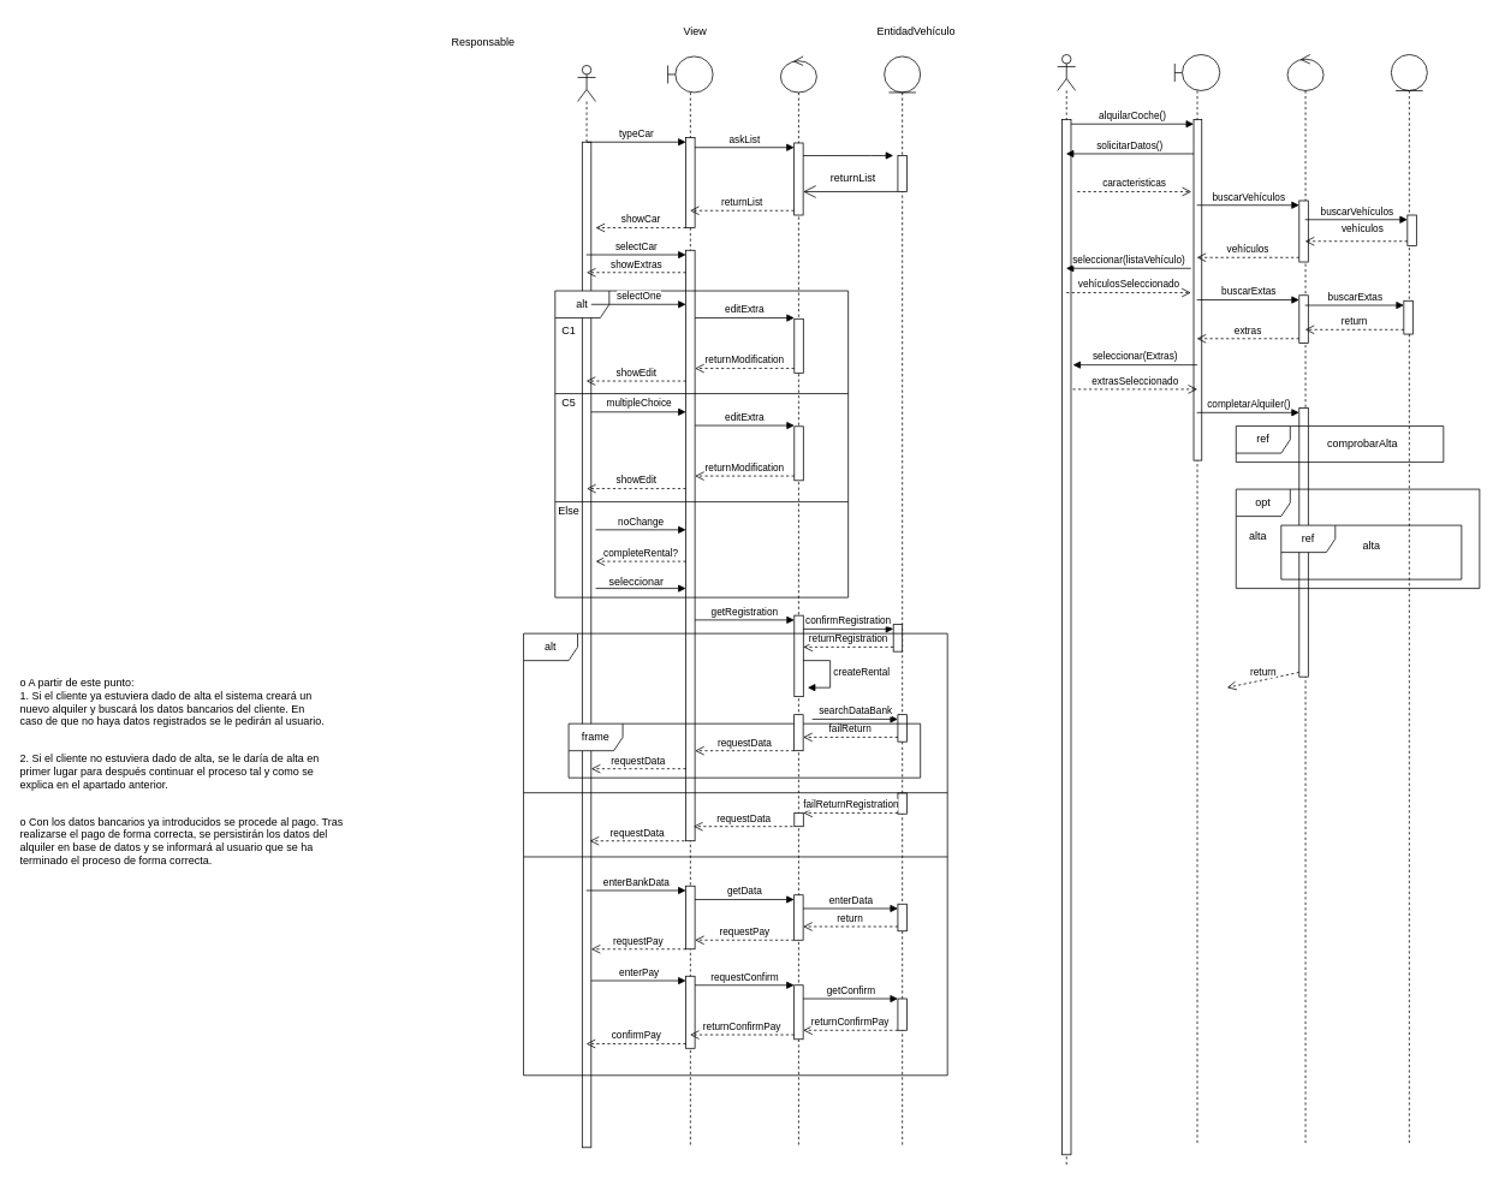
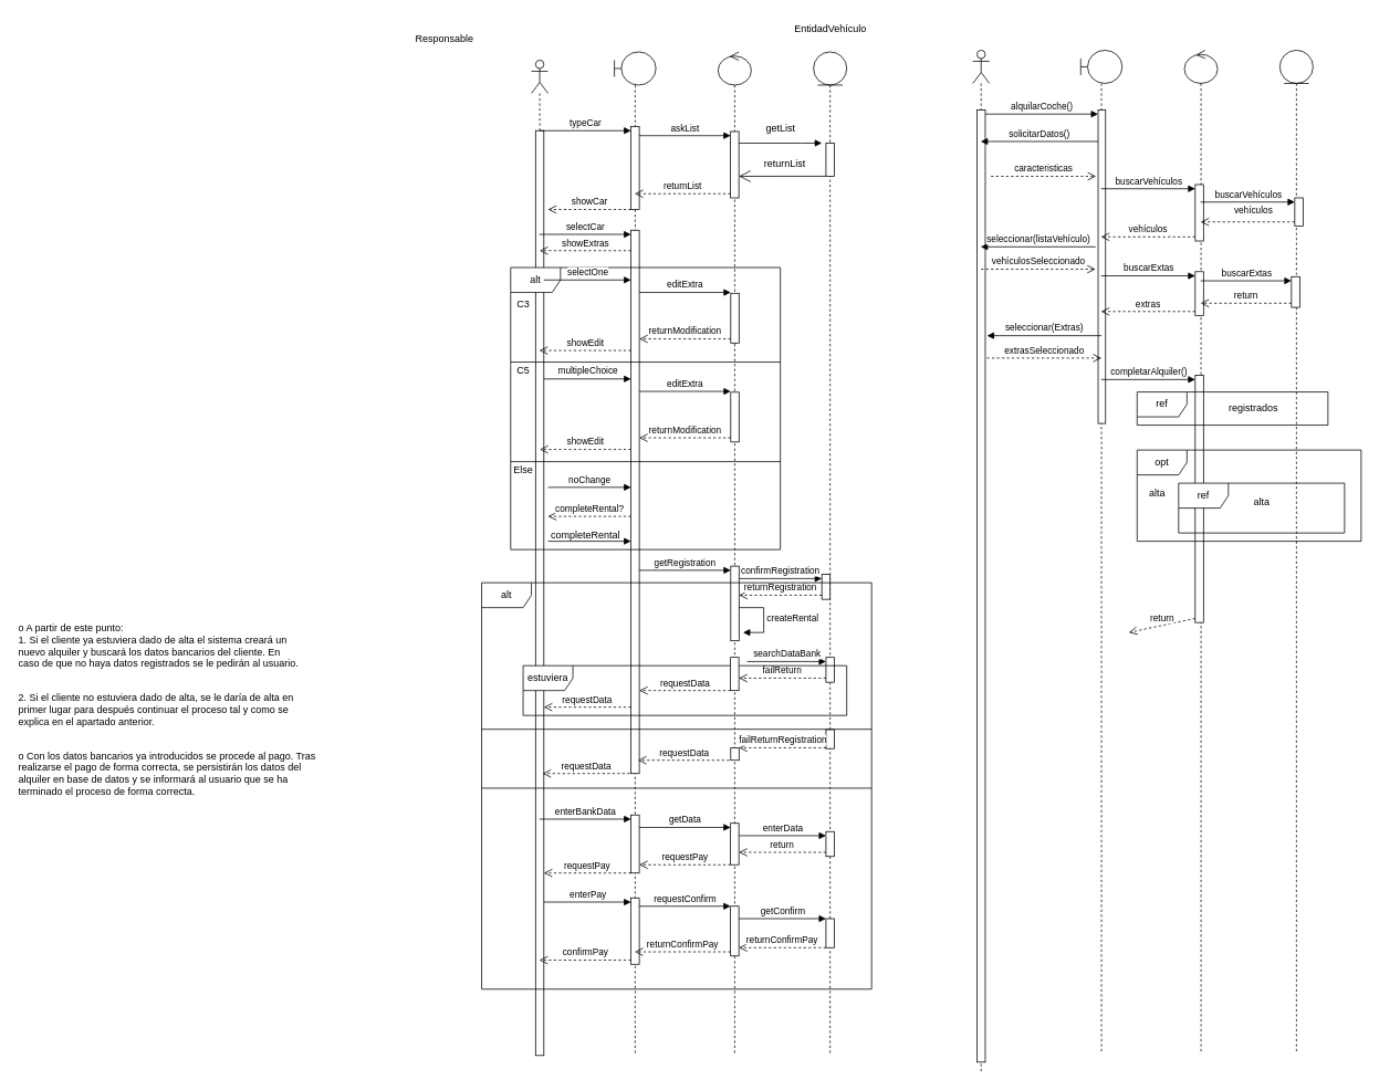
- <mxCell id="32" value="View" style="text;html=1;align=center;verticalAlign=middle;resizable=0;points=[];autosize=1;strokeColor=none;fillColor=none;" parent="1" vertex="1"><mxGeometry x="745" y="20" width="50" height="30" as="geometry" /></mxCell>
- <mxCell id="33" value="EntidadVehículo" style="text;html=1;align=center;verticalAlign=middle;resizable=0;points=[];autosize=1;strokeColor=none;fillColor=none;" parent="1" vertex="1"><mxGeometry x="960" y="20" width="110" height="30" as="geometry" /></mxCell>
+ <mxCell id="33" value="EntidadVehículo" style="text;html=1;align=center;verticalAlign=middle;resizable=0;points=[];autosize=1;strokeColor=none;fillColor=none;" parent="1" vertex="1"><mxGeometry x="945" y="20" width="110" height="30" as="geometry" /></mxCell>
+ <mxCell id="42" value="getList" style="text;html=1;align=center;verticalAlign=middle;resizable=0;points=[];autosize=1;strokeColor=none;fillColor=none;" parent="1" vertex="1"><mxGeometry x="910" y="140" width="60" height="30" as="geometry" /></mxCell>
- <mxCell id="52" value="C1" style="text;html=1;align=center;verticalAlign=middle;resizable=0;points=[];autosize=1;strokeColor=none;fillColor=none;" parent="1" vertex="1"><mxGeometry x="610" y="352" width="40" height="30" as="geometry" /></mxCell>
+ <mxCell id="52" value="C3" style="text;html=1;align=center;verticalAlign=middle;resizable=0;points=[];autosize=1;strokeColor=none;fillColor=none;" parent="1" vertex="1"><mxGeometry x="610" y="352" width="40" height="30" as="geometry" /></mxCell>
- <mxCell id="114" value="comprobarAlta" style="text;html=1;align=center;verticalAlign=middle;resizable=0;points=[];autosize=1;strokeColor=none;fillColor=none;" vertex="1" parent="1"><mxGeometry x="1460" y="477" width="100" height="30" as="geometry" /></mxCell>
+ <mxCell id="114" value="registrados" style="text;html=1;align=center;verticalAlign=middle;resizable=0;points=[];autosize=1;strokeColor=none;fillColor=none;" vertex="1" parent="1"><mxGeometry x="1460" y="477" width="100" height="30" as="geometry" /></mxCell>
- <mxCell id="56" value="seleccionar" style="text;html=1;align=center;verticalAlign=middle;resizable=0;points=[];autosize=1;strokeColor=none;fillColor=none;" parent="1" vertex="1"><mxGeometry x="650" y="630" width="110" height="30" as="geometry" /></mxCell>
+ <mxCell id="56" value="completeRental" style="text;html=1;align=center;verticalAlign=middle;resizable=0;points=[];autosize=1;strokeColor=none;fillColor=none;" parent="1" vertex="1"><mxGeometry x="650" y="630" width="110" height="30" as="geometry" /></mxCell>
- <mxCell id="64" value="frame" style="shape=umlFrame;whiteSpace=wrap;html=1;pointerEvents=0;" vertex="1" parent="1"><mxGeometry x="630" y="802" width="390" height="60" as="geometry" /></mxCell>
+ <mxCell id="64" value="estuviera" style="shape=umlFrame;whiteSpace=wrap;html=1;pointerEvents=0;" vertex="1" parent="1"><mxGeometry x="630" y="802" width="390" height="60" as="geometry" /></mxCell>
